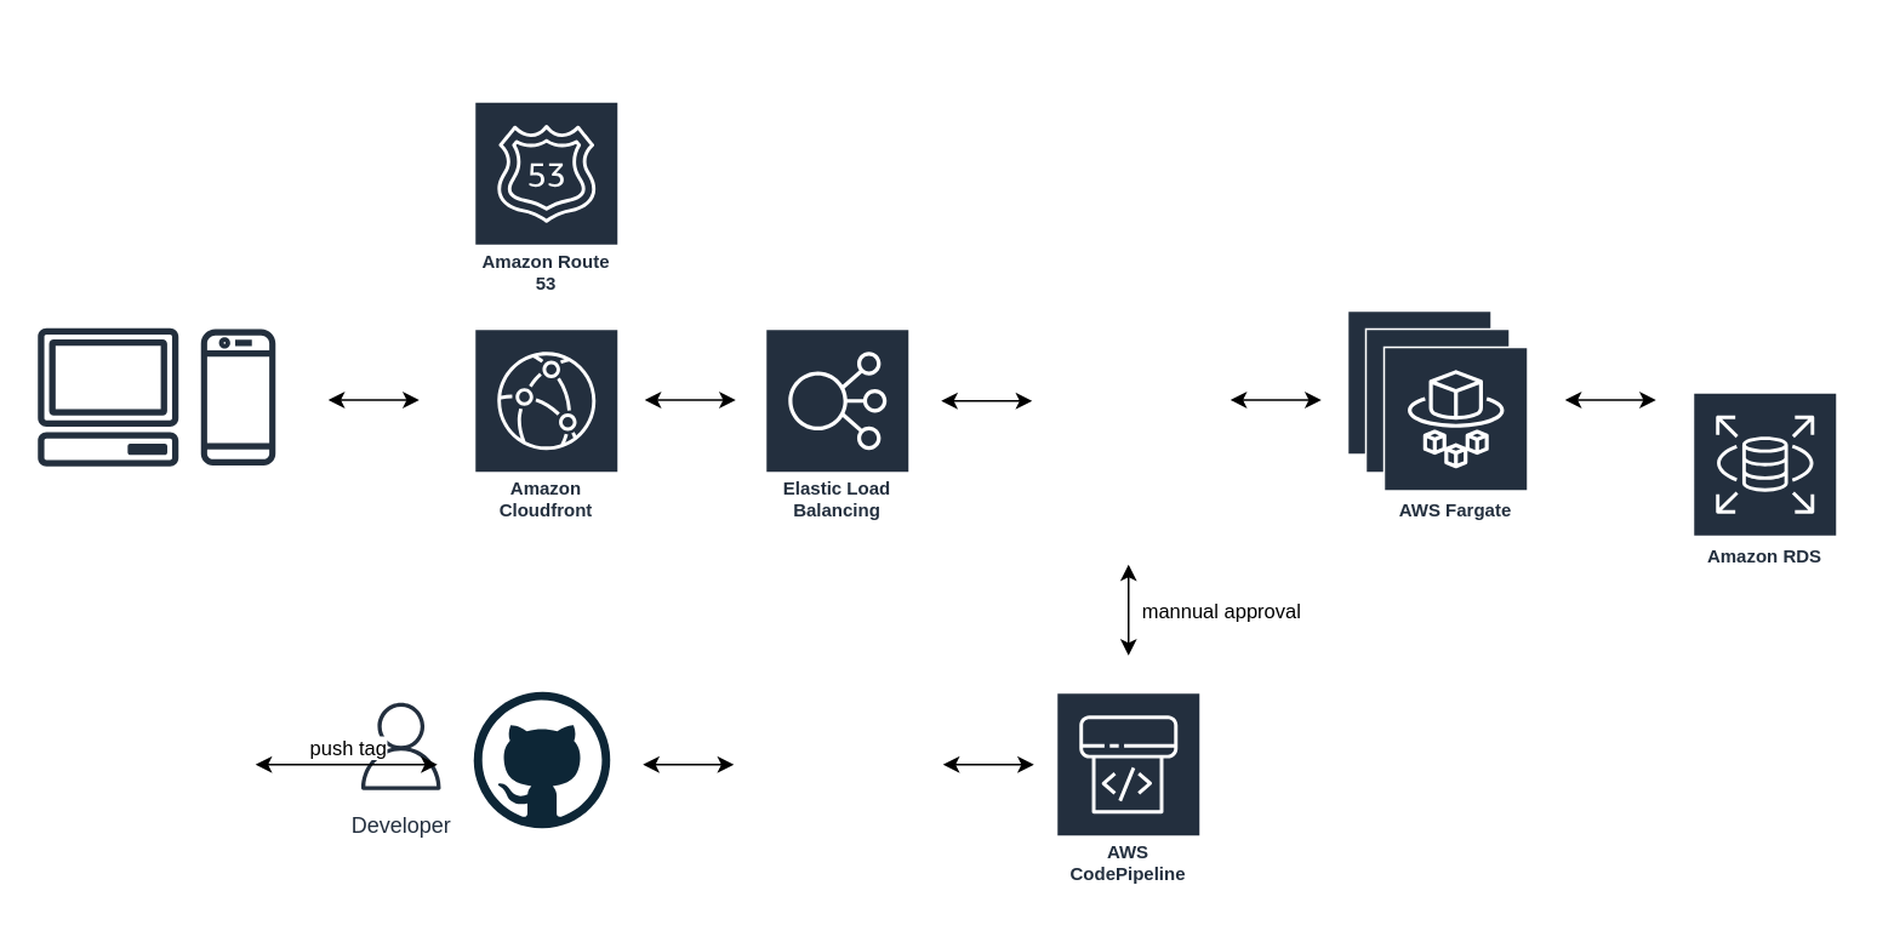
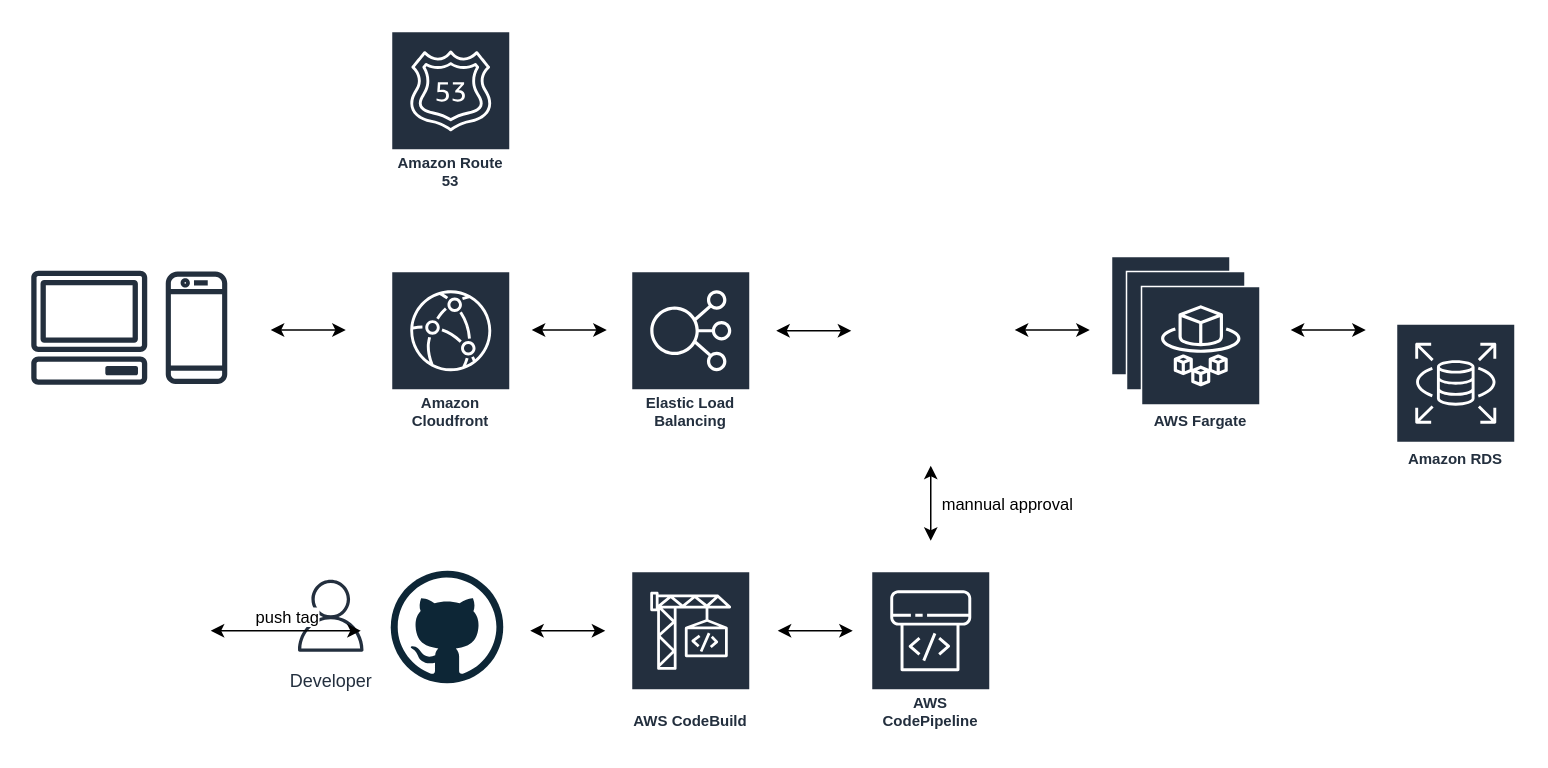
- <mxCell id="2" value="Amazon Route 53" style="sketch=0;outlineConnect=0;fontColor=#232F3E;gradientColor=none;strokeColor=#ffffff;fillColor=#232F3E;dashed=0;verticalLabelPosition=middle;verticalAlign=bottom;align=center;html=1;whiteSpace=wrap;fontSize=10;fontStyle=1;spacing=3;shape=mxgraph.aws4.productIcon;prIcon=mxgraph.aws4.route_53;" vertex="1" parent="1"><mxGeometry x="260" y="55" width="80" height="110" as="geometry" /></mxCell>
+ <mxCell id="2" value="Amazon Route 53" style="sketch=0;outlineConnect=0;fontColor=#232F3E;gradientColor=none;strokeColor=#ffffff;fillColor=#232F3E;dashed=0;verticalLabelPosition=middle;verticalAlign=bottom;align=center;html=1;whiteSpace=wrap;fontSize=10;fontStyle=1;spacing=3;shape=mxgraph.aws4.productIcon;prIcon=mxgraph.aws4.route_53;" vertex="1" parent="1"><mxGeometry x="260" y="20" width="80" height="110" as="geometry" /></mxCell>
+ <mxCell id="9" value="AWS CodeBuild" style="sketch=0;outlineConnect=0;fontColor=#232F3E;gradientColor=none;strokeColor=#ffffff;fillColor=#232F3E;dashed=0;verticalLabelPosition=middle;verticalAlign=bottom;align=center;html=1;whiteSpace=wrap;fontSize=10;fontStyle=1;spacing=3;shape=mxgraph.aws4.productIcon;prIcon=mxgraph.aws4.codebuild;" vertex="1" parent="1"><mxGeometry x="420" y="380" width="80" height="110" as="geometry" /></mxCell>
